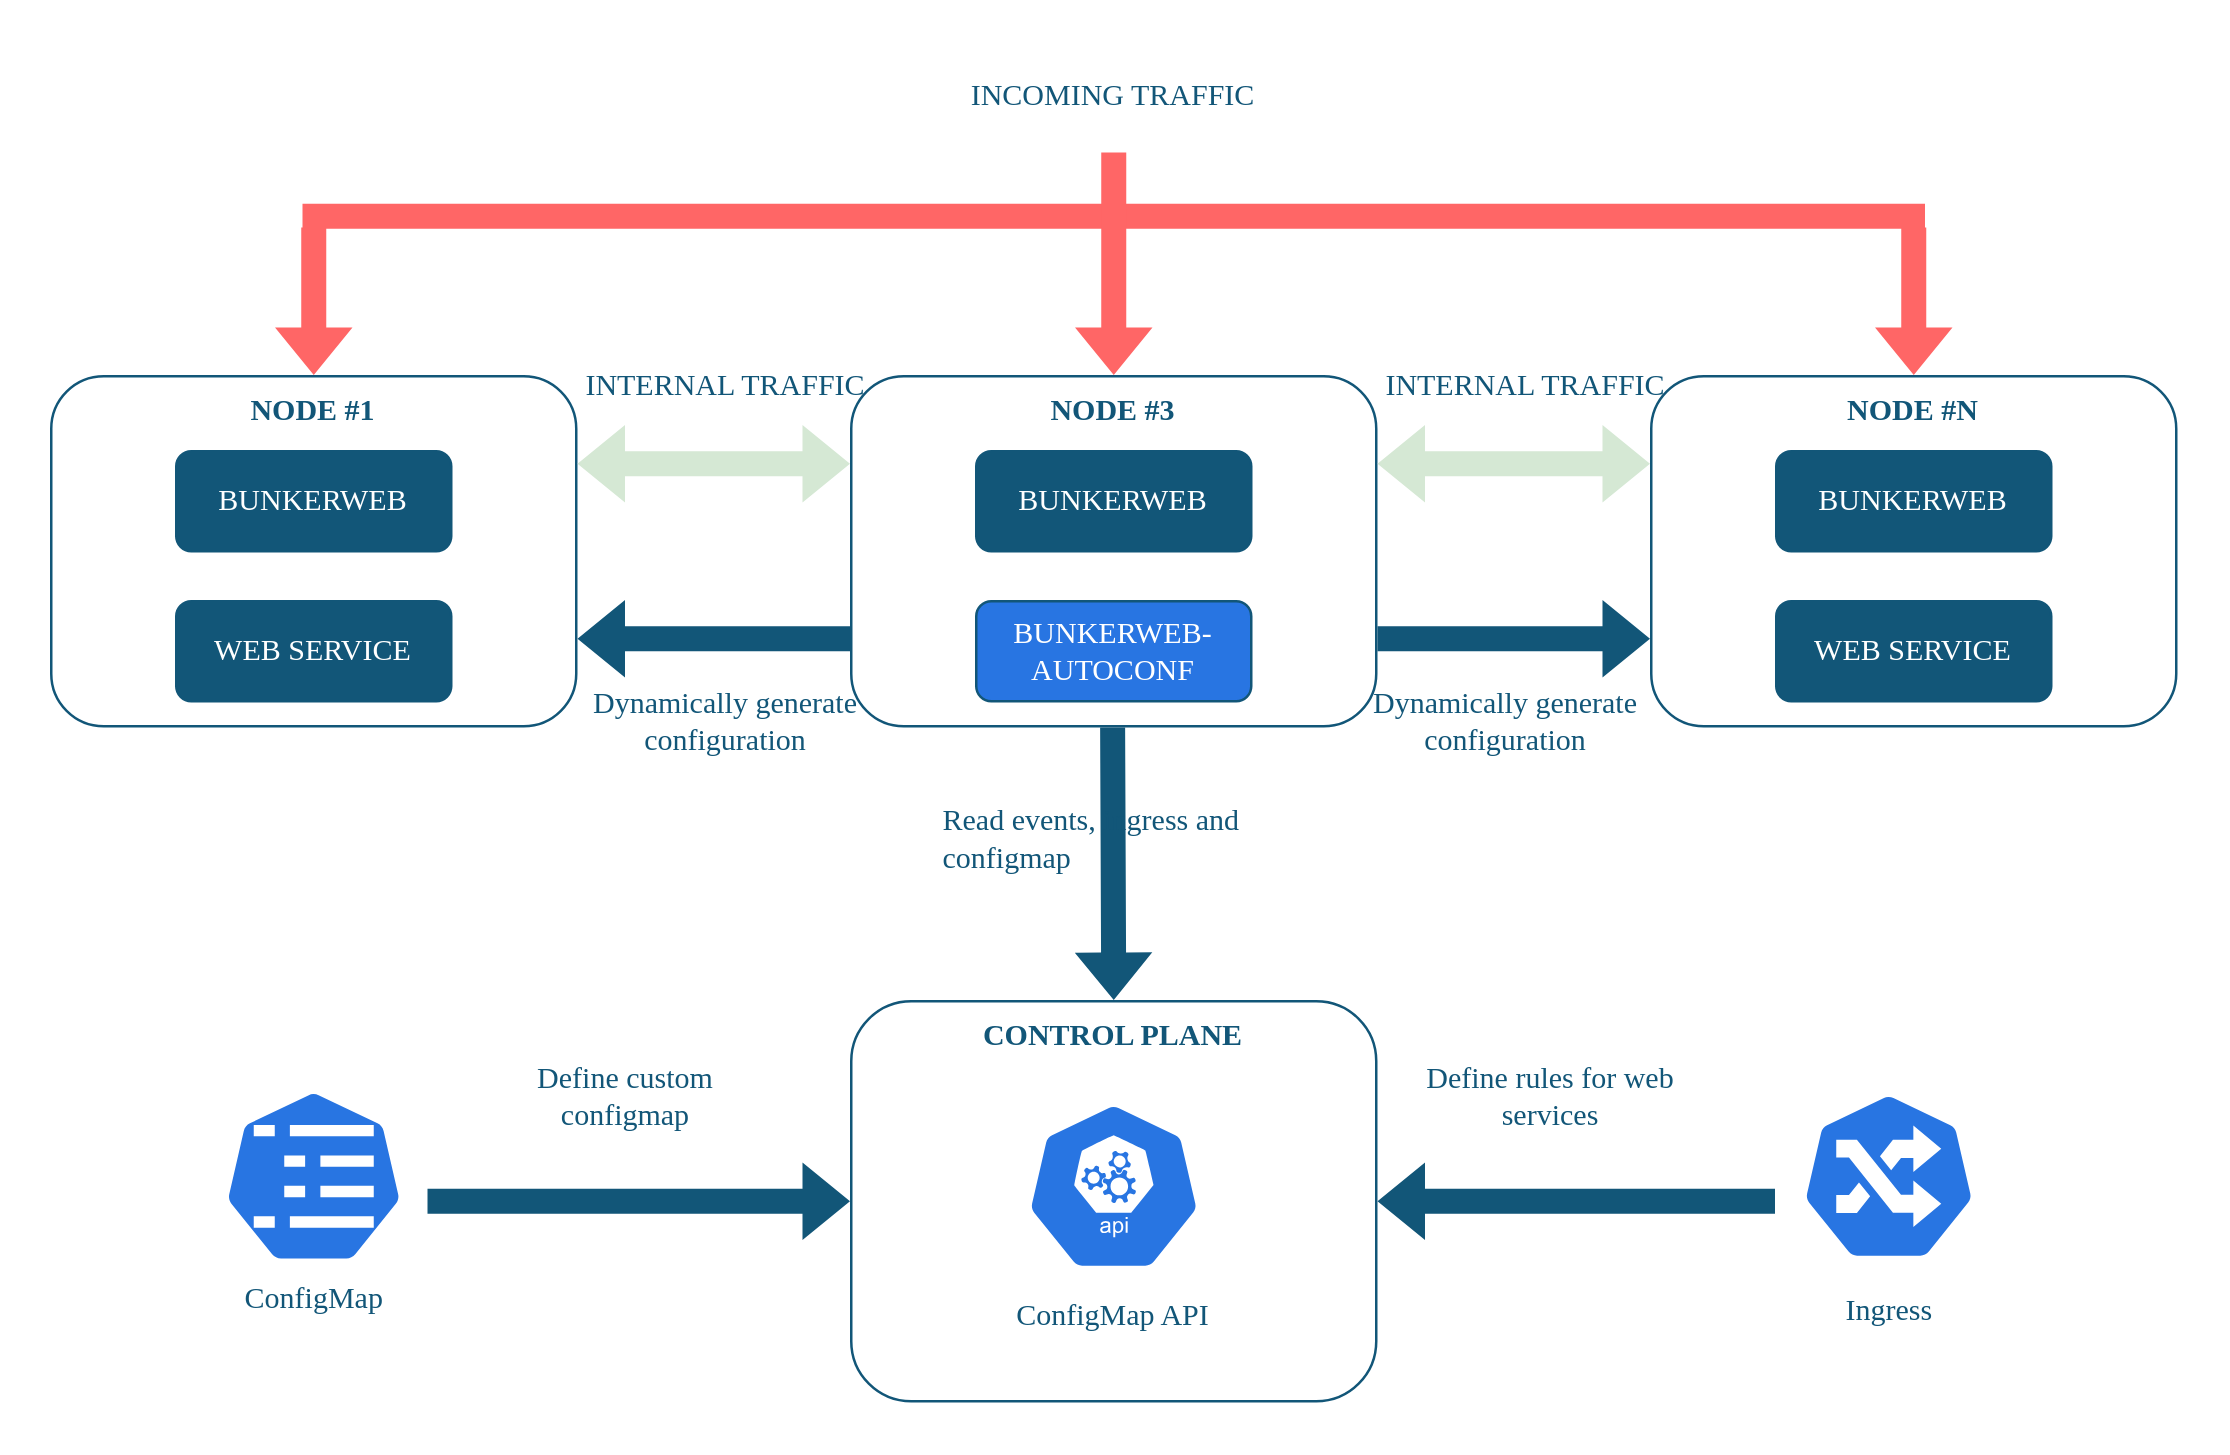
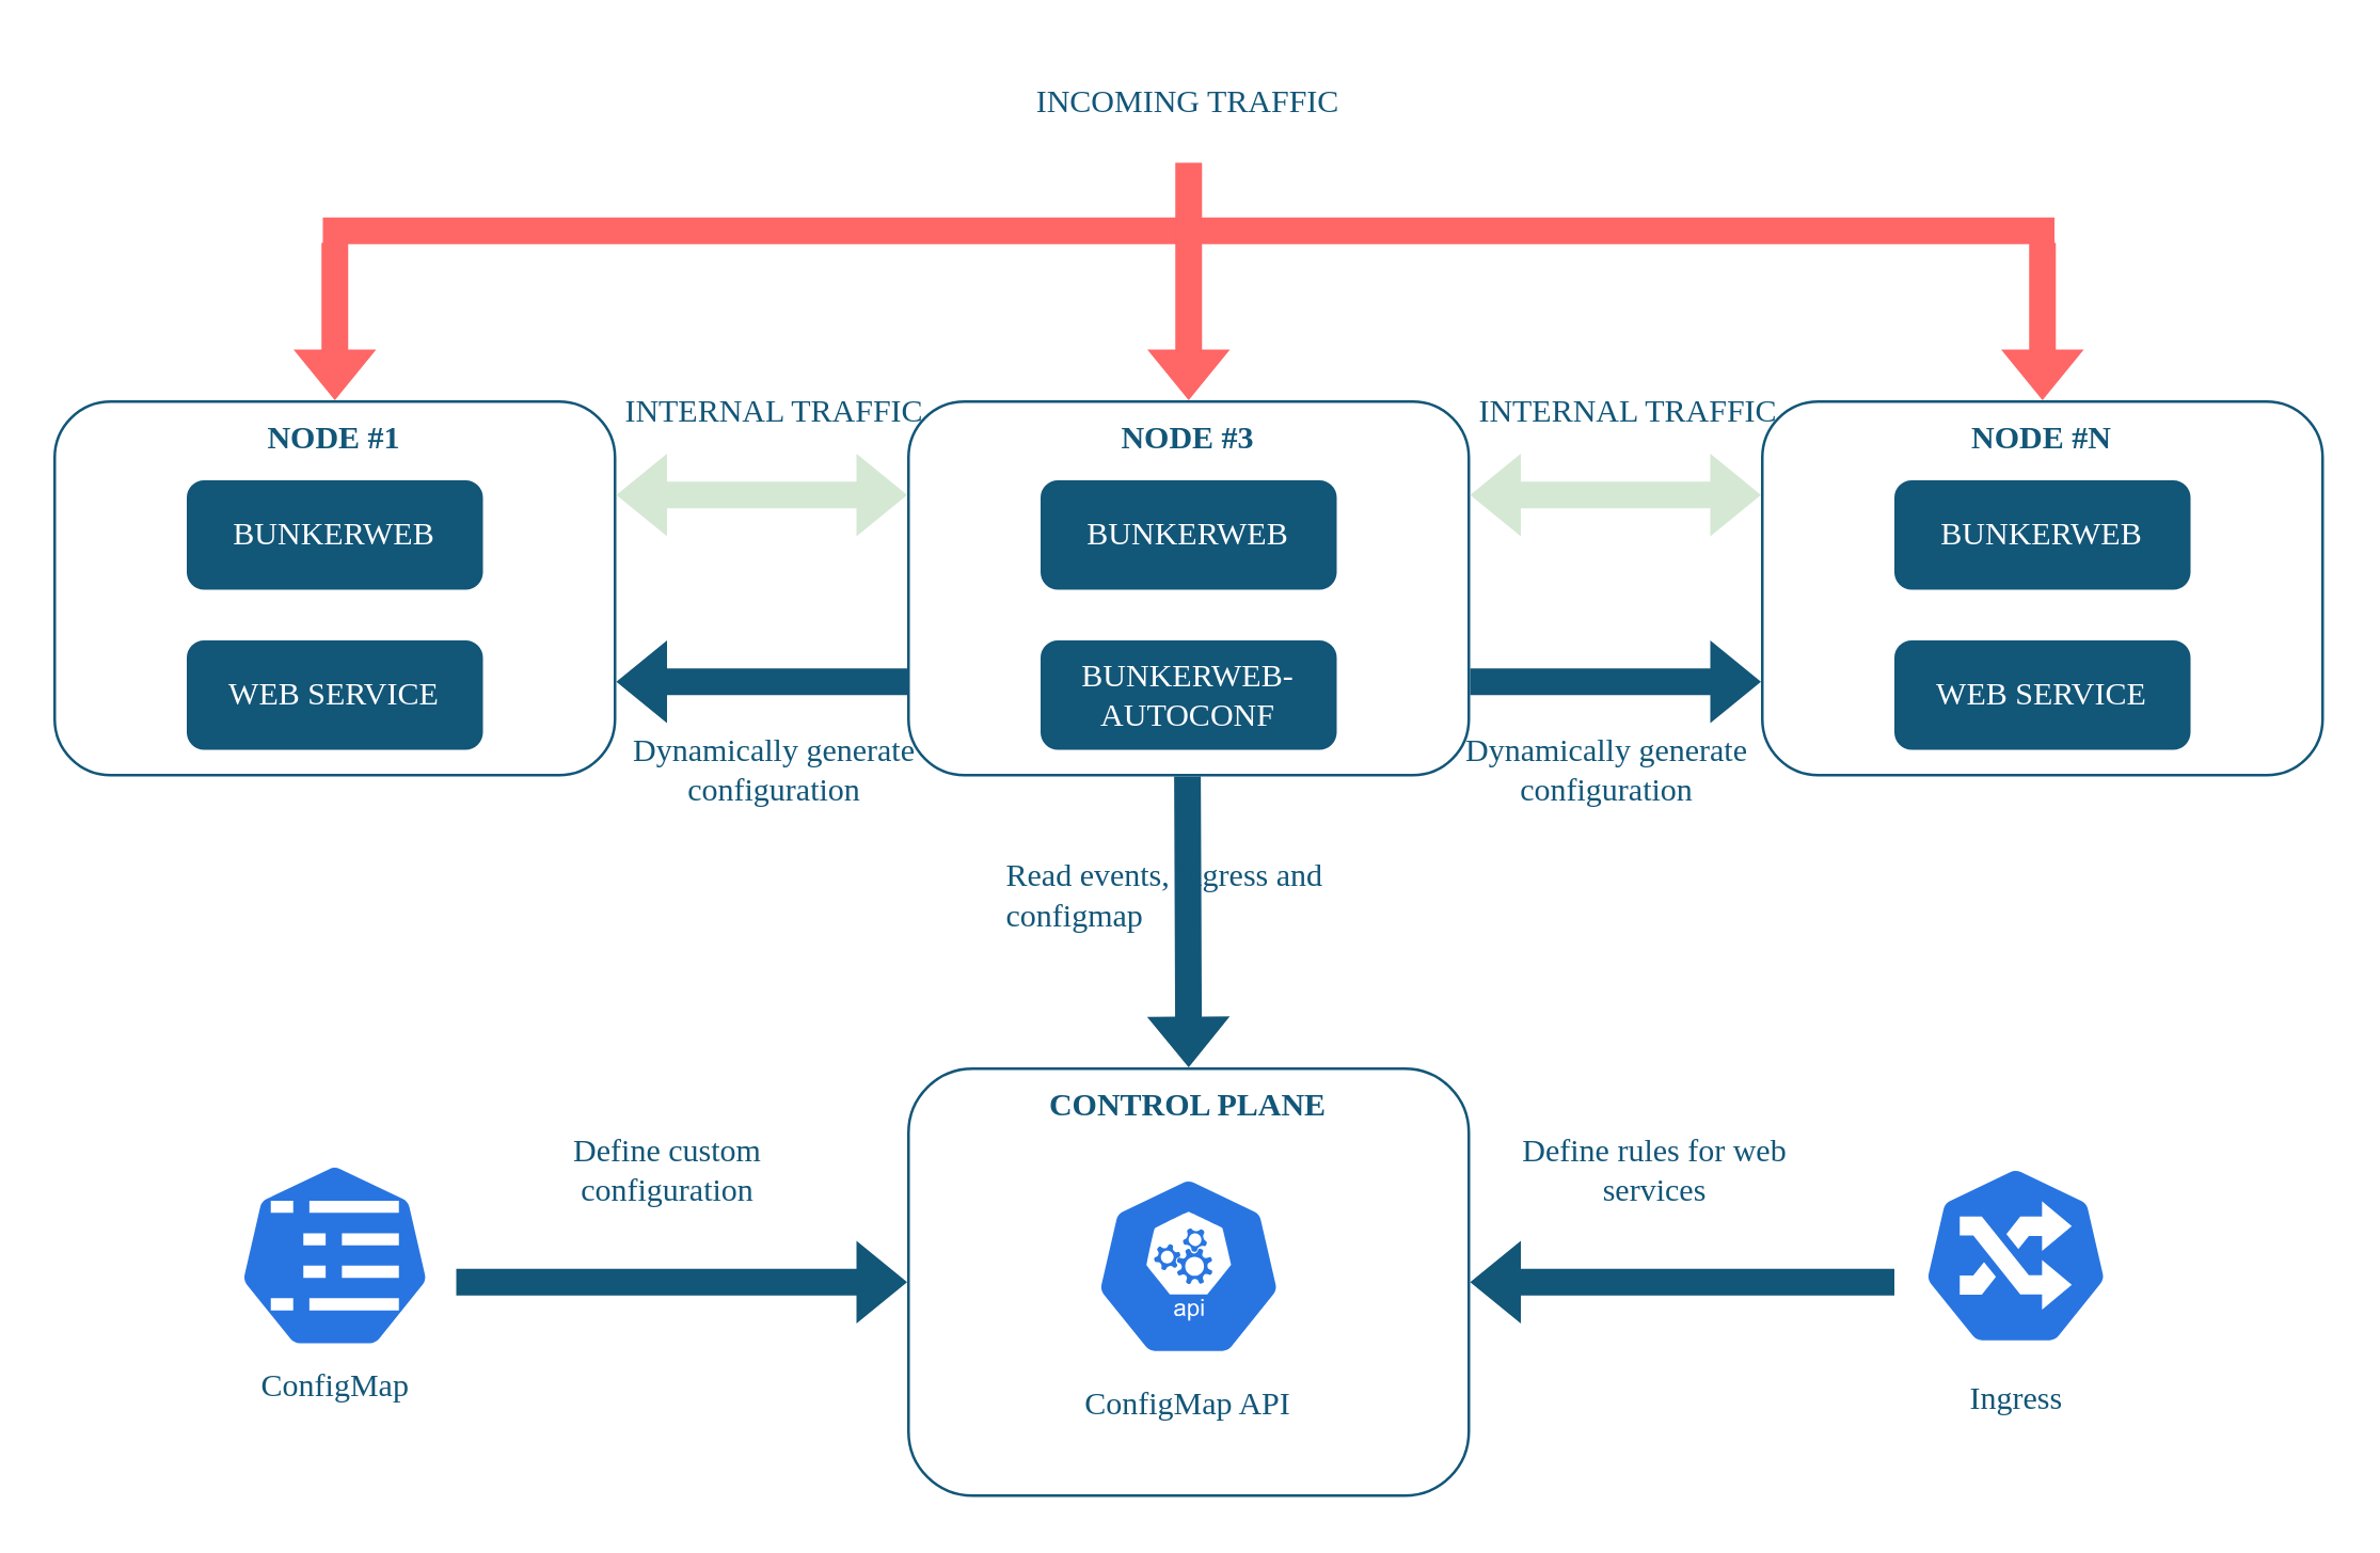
- <mxCell id="18" value="BUNKERWEB-AUTOCONF" style="rounded=1;whiteSpace=wrap;html=1;fillColor=#2875e2;strokeColor=#125678;fontColor=#FFFFFF;fontFamily=Consolas;fontSource=https%3A%2F%2Ffonts.googleapis.com%2Fcss%3Ffamily%3DConsolas;" parent="1" vertex="1"><mxGeometry x="390" y="240" width="110" height="40" as="geometry" /></mxCell>
+ <mxCell id="18" value="BUNKERWEB-AUTOCONF" style="rounded=1;whiteSpace=wrap;html=1;fillColor=#125678;strokeColor=#125678;fontColor=#FFFFFF;fontFamily=Consolas;fontSource=https%3A%2F%2Ffonts.googleapis.com%2Fcss%3Ffamily%3DConsolas;" parent="1" vertex="1"><mxGeometry x="390" y="240" width="110" height="40" as="geometry" /></mxCell>
- <mxCell id="34" value="Define custom configmap" style="text;html=1;strokeColor=none;fillColor=none;align=center;verticalAlign=middle;whiteSpace=wrap;rounded=0;fontColor=#125678;fontFamily=Consolas;fontSource=https%3A%2F%2Ffonts.googleapis.com%2Fcss%3Ffamily%3DConsolas;" vertex="1" parent="1"><mxGeometry x="190.38" y="420" width="119.62" height="35" as="geometry" /></mxCell>
+ <mxCell id="34" value="Define custom configuration" style="text;html=1;strokeColor=none;fillColor=none;align=center;verticalAlign=middle;whiteSpace=wrap;rounded=0;fontColor=#125678;fontFamily=Consolas;fontSource=https%3A%2F%2Ffonts.googleapis.com%2Fcss%3Ffamily%3DConsolas;" vertex="1" parent="1"><mxGeometry x="190.38" y="420" width="119.62" height="35" as="geometry" /></mxCell>
